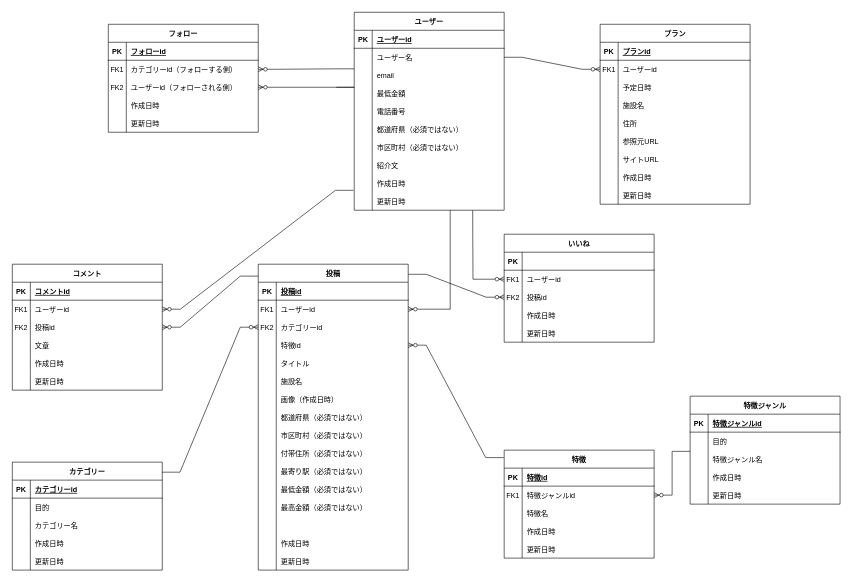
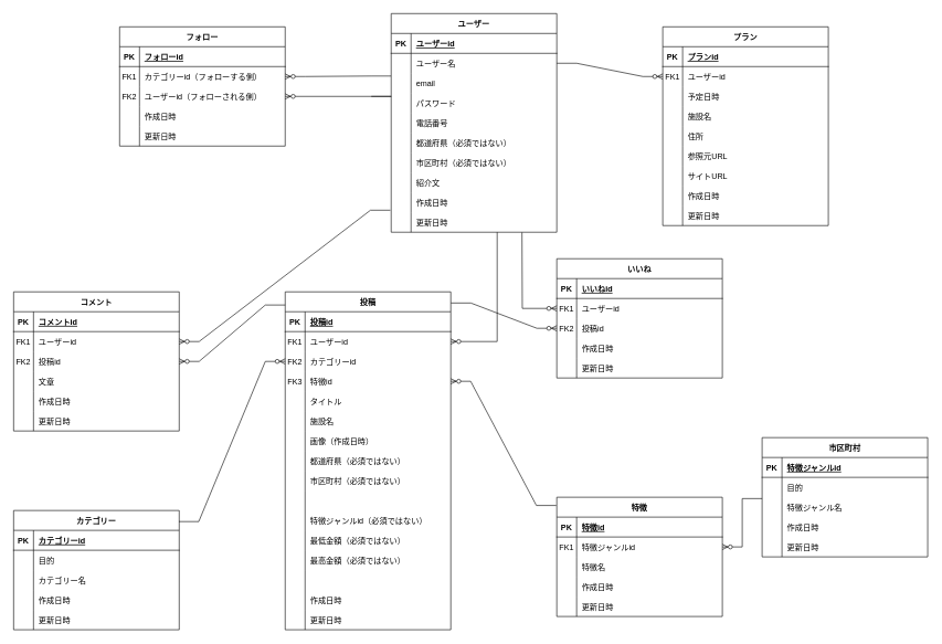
- <mxCell id="81" value="最低金額" style="shape=partialRectangle;overflow=hidden;connectable=0;fillColor=none;top=0;left=0;bottom=0;right=0;align=left;spacingLeft=6;" parent="79" vertex="1"><mxGeometry x="30" width="220" height="30" as="geometry"><mxRectangle width="220" height="30" as="alternateBounds" /></mxGeometry></mxCell>
+ <mxCell id="81" value="パスワード" style="shape=partialRectangle;overflow=hidden;connectable=0;fillColor=none;top=0;left=0;bottom=0;right=0;align=left;spacingLeft=6;" parent="79" vertex="1"><mxGeometry x="30" width="220" height="30" as="geometry"><mxRectangle width="220" height="30" as="alternateBounds" /></mxGeometry></mxCell>
+ <mxCell id="151" value="いいねid" style="shape=partialRectangle;overflow=hidden;connectable=0;fillColor=none;top=0;left=0;bottom=0;right=0;align=left;spacingLeft=6;fontStyle=5;" parent="149" vertex="1"><mxGeometry x="30" width="220" height="30" as="geometry"><mxRectangle width="220" height="30" as="alternateBounds" /></mxGeometry></mxCell>
+ <mxCell id="13" value="FK3" style="shape=partialRectangle;overflow=hidden;connectable=0;fillColor=none;top=0;left=0;bottom=0;right=0;" parent="12" vertex="1"><mxGeometry width="30" height="30" as="geometry"><mxRectangle width="30" height="30" as="alternateBounds" /></mxGeometry></mxCell>
- <mxCell id="116" value="特徴ジャンル" style="shape=table;startSize=30;container=1;collapsible=1;childLayout=tableLayout;fixedRows=1;rowLines=0;fontStyle=1;align=center;resizeLast=1;" parent="1" vertex="1"><mxGeometry x="1150" y="660" width="250" height="180" as="geometry" /></mxCell>
+ <mxCell id="116" value="市区町村" style="shape=table;startSize=30;container=1;collapsible=1;childLayout=tableLayout;fixedRows=1;rowLines=0;fontStyle=1;align=center;resizeLast=1;" parent="1" vertex="1"><mxGeometry x="1150" y="660" width="250" height="180" as="geometry" /></mxCell>
- <mxCell id="32" value="付帯住所（必須ではない）" style="shape=partialRectangle;overflow=hidden;connectable=0;fillColor=none;top=0;left=0;bottom=0;right=0;align=left;spacingLeft=6;" parent="30" vertex="1"><mxGeometry x="30" width="220" height="30" as="geometry"><mxRectangle width="220" height="30" as="alternateBounds" /></mxGeometry></mxCell>
- <mxCell id="35" value="最寄り駅（必須ではない）" style="shape=partialRectangle;overflow=hidden;connectable=0;fillColor=none;top=0;left=0;bottom=0;right=0;align=left;spacingLeft=6;" parent="33" vertex="1"><mxGeometry x="30" width="220" height="30" as="geometry"><mxRectangle width="220" height="30" as="alternateBounds" /></mxGeometry></mxCell>
+ <mxCell id="35" value="特徴ジャンルid（必須ではない）" style="shape=partialRectangle;overflow=hidden;connectable=0;fillColor=none;top=0;left=0;bottom=0;right=0;align=left;spacingLeft=6;" parent="33" vertex="1"><mxGeometry x="30" width="220" height="30" as="geometry"><mxRectangle width="220" height="30" as="alternateBounds" /></mxGeometry></mxCell>
